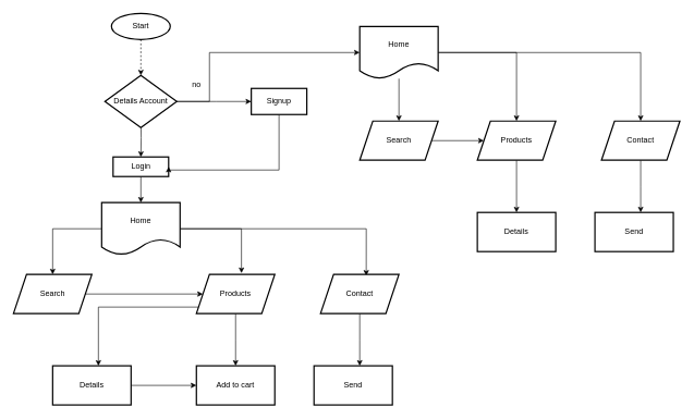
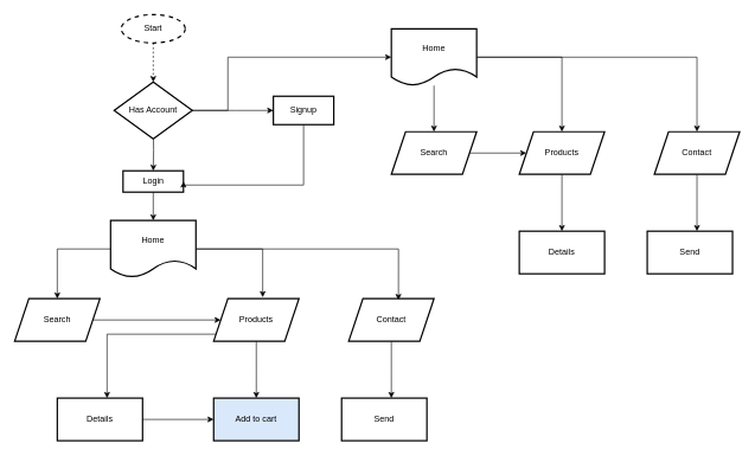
- <mxCell id="3" value="Start" style="ellipse;whiteSpace=wrap;html=1;strokeWidth=2;" parent="1" vertex="1"><mxGeometry x="170" y="20" width="90" height="40" as="geometry" /></mxCell>
+ <mxCell id="3" value="Start" style="ellipse;whiteSpace=wrap;html=1;strokeWidth=2;dashed=1;" parent="1" vertex="1"><mxGeometry x="170" y="20" width="90" height="40" as="geometry" /></mxCell>
- <mxCell id="10" value="no" style="text;html=1;align=center;verticalAlign=middle;resizable=0;points=[];autosize=1;strokeColor=none;fillColor=none;" parent="1" vertex="1"><mxGeometry x="285" y="120" width="30" height="20" as="geometry" /></mxCell>
- <mxCell id="12" value="Details Account" style="rhombus;whiteSpace=wrap;html=1;strokeWidth=2;" parent="1" vertex="1"><mxGeometry x="160" y="115" width="110" height="80" as="geometry" /></mxCell>
+ <mxCell id="12" value="Has Account" style="rhombus;whiteSpace=wrap;html=1;strokeWidth=2;" parent="1" vertex="1"><mxGeometry x="160" y="115" width="110" height="80" as="geometry" /></mxCell>
- <mxCell id="24" value="Add to cart" style="rounded=0;whiteSpace=wrap;html=1;strokeWidth=2;" parent="1" vertex="1"><mxGeometry x="300" y="560" width="120" height="60" as="geometry" /></mxCell>
+ <mxCell id="24" value="Add to cart" style="rounded=0;whiteSpace=wrap;html=1;strokeWidth=2;fillColor=#dae8fc;" parent="1" vertex="1"><mxGeometry x="300" y="560" width="120" height="60" as="geometry" /></mxCell>
